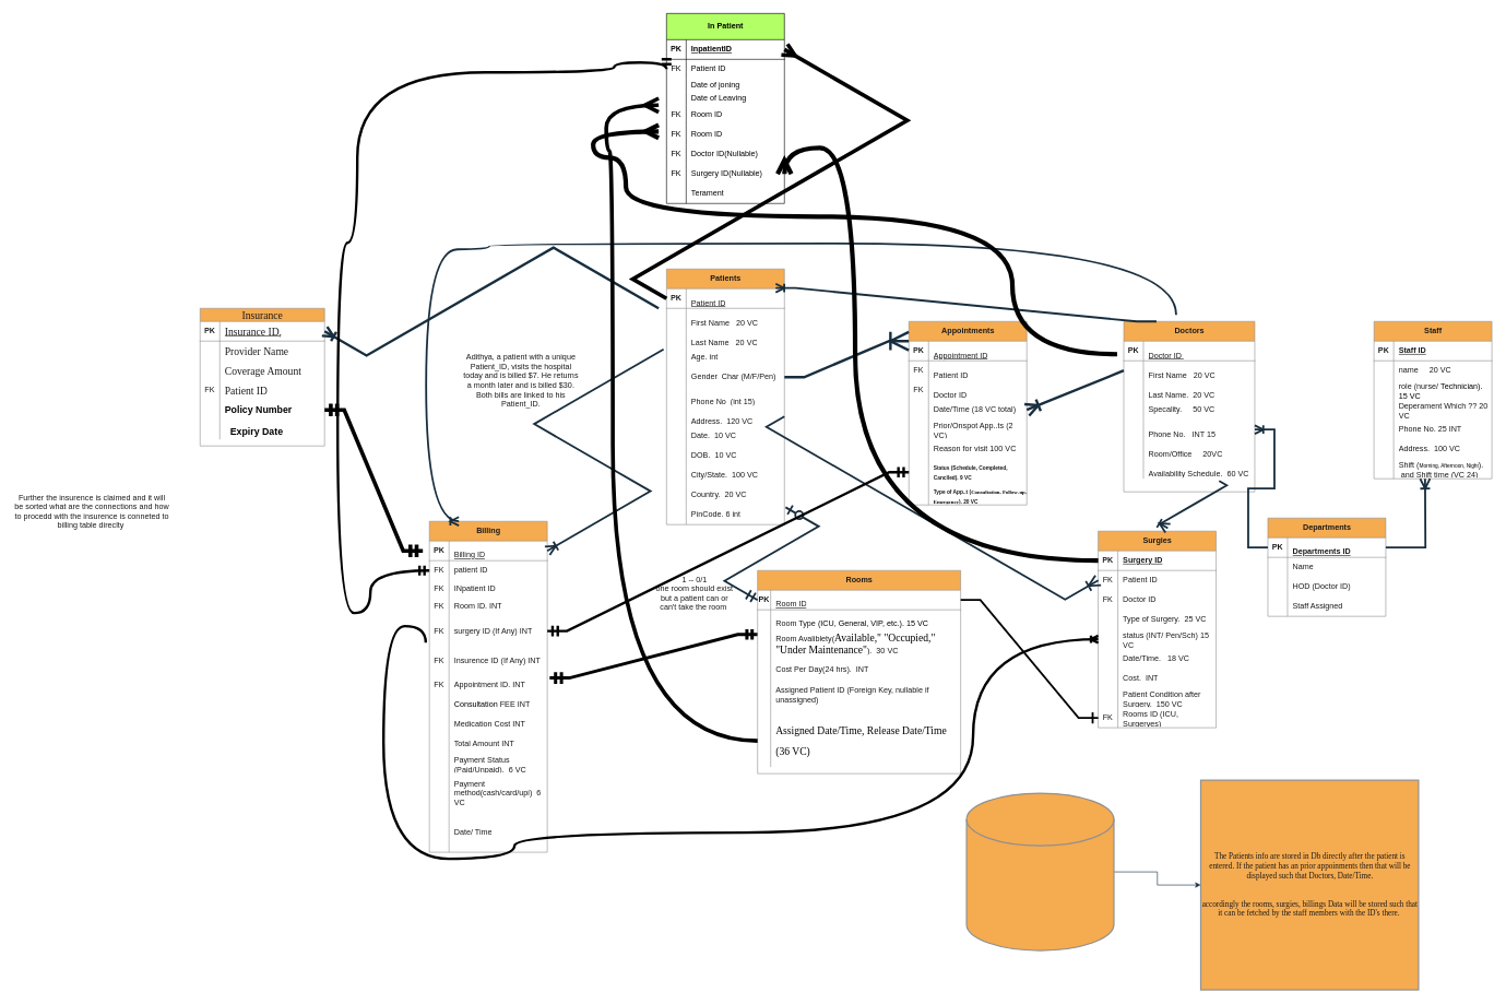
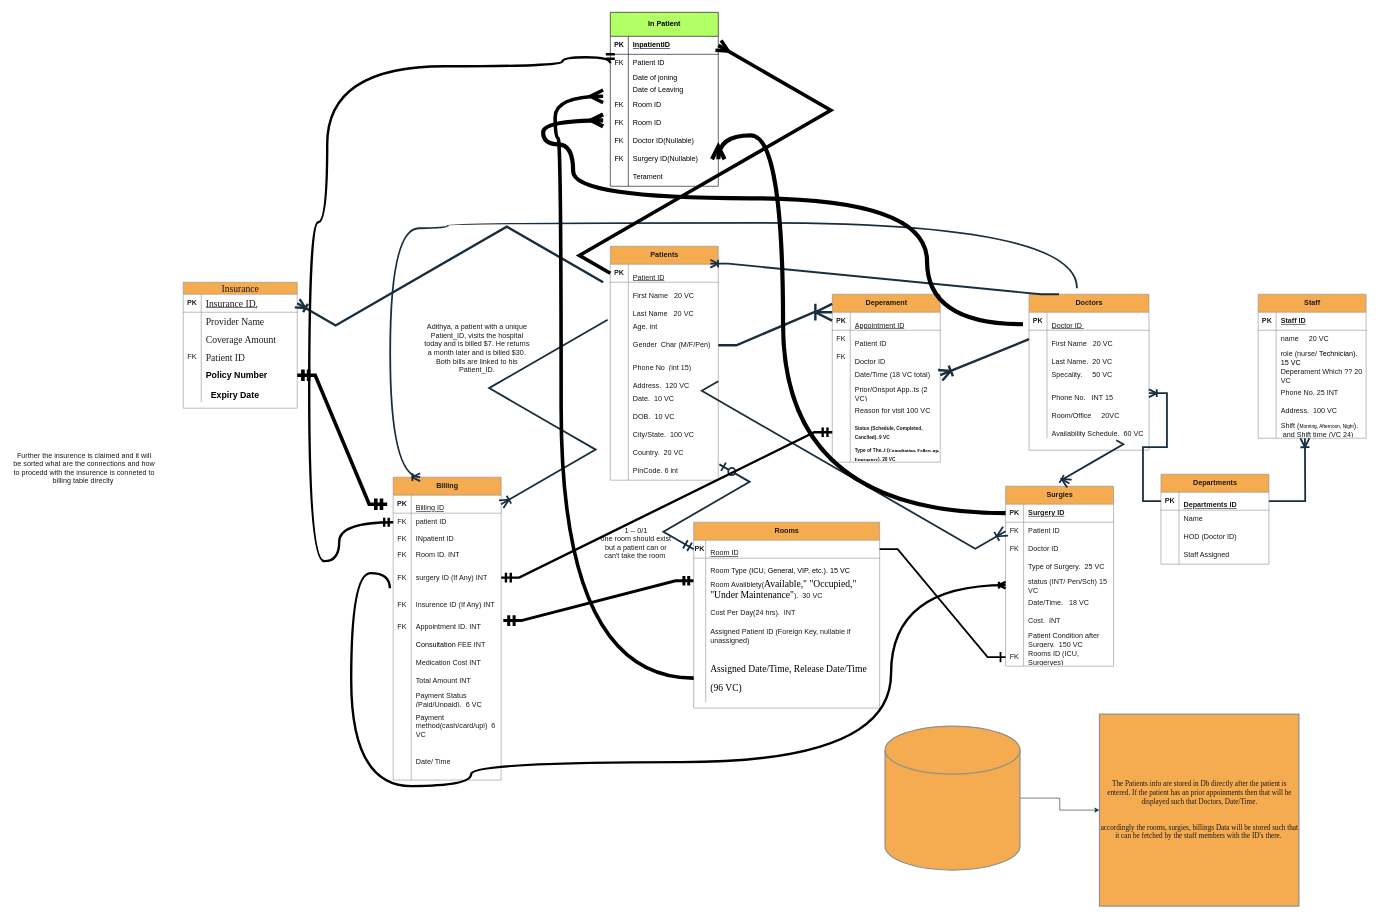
- <mxCell id="2" value="&lt;p style=&quot;caret-color: rgb(0, 0, 0); font-weight: 400; text-align: start; text-wrap-mode: wrap;&quot; data-pm-slice=&quot;1 1 [&amp;quot;ordered_list&amp;quot;,{&amp;quot;spread&amp;quot;:true,&amp;quot;startingNumber&amp;quot;:1,&amp;quot;start&amp;quot;:238,&amp;quot;end&amp;quot;:1972},&amp;quot;regular_list_item&amp;quot;,{&amp;quot;start&amp;quot;:440,&amp;quot;end&amp;quot;:623}]&quot;&gt;&lt;strong&gt;Appointments&lt;/strong&gt;&lt;/p&gt;" style="shape=table;startSize=30;container=1;collapsible=1;childLayout=tableLayout;fixedRows=1;rowLines=0;fontStyle=1;align=center;resizeLast=1;html=1;labelBackgroundColor=none;fillColor=#F5AB50;strokeColor=#909090;fontColor=#1A1A1A;" parent="1" vertex="1"><mxGeometry x="1387" y="490" width="180" height="280" as="geometry" /></mxCell>
+ <mxCell id="2" value="&lt;p style=&quot;caret-color: rgb(0, 0, 0); font-weight: 400; text-align: start; text-wrap-mode: wrap;&quot; data-pm-slice=&quot;1 1 [&amp;quot;ordered_list&amp;quot;,{&amp;quot;spread&amp;quot;:true,&amp;quot;startingNumber&amp;quot;:1,&amp;quot;start&amp;quot;:238,&amp;quot;end&amp;quot;:1972},&amp;quot;regular_list_item&amp;quot;,{&amp;quot;start&amp;quot;:440,&amp;quot;end&amp;quot;:623}]&quot;&gt;&lt;strong&gt;Deperament&lt;/strong&gt;&lt;/p&gt;" style="shape=table;startSize=30;container=1;collapsible=1;childLayout=tableLayout;fixedRows=1;rowLines=0;fontStyle=1;align=center;resizeLast=1;html=1;labelBackgroundColor=none;fillColor=#F5AB50;strokeColor=#909090;fontColor=#1A1A1A;" parent="1" vertex="1"><mxGeometry x="1387" y="490" width="180" height="280" as="geometry" /></mxCell>
- <mxCell id="26" value="&lt;font style=&quot;font-size: 8px;&quot;&gt;&lt;b&gt;Type of App..t (&lt;span style=&quot;caret-color: rgb(0, 0, 0); color: rgb(0, 0, 0); font-family: -webkit-standard;&quot;&gt;Consultation, Follow-up, Emergency&lt;/span&gt;). 20 VC&lt;/b&gt;&lt;/font&gt;" style="shape=partialRectangle;connectable=0;fillColor=none;top=0;left=0;bottom=0;right=0;align=left;spacingLeft=6;overflow=hidden;whiteSpace=wrap;html=1;labelBackgroundColor=none;strokeColor=#909090;fontColor=#1A1A1A;" parent="24" vertex="1"><mxGeometry x="30" width="150" height="30" as="geometry"><mxRectangle width="150" height="30" as="alternateBounds" /></mxGeometry></mxCell>
+ <mxCell id="26" value="&lt;font style=&quot;font-size: 8px;&quot;&gt;&lt;b&gt;Type of The..t (&lt;span style=&quot;caret-color: rgb(0, 0, 0); color: rgb(0, 0, 0); font-family: -webkit-standard;&quot;&gt;Consultation, Follow-up, Emergency&lt;/span&gt;). 20 VC&lt;/b&gt;&lt;/font&gt;" style="shape=partialRectangle;connectable=0;fillColor=none;top=0;left=0;bottom=0;right=0;align=left;spacingLeft=6;overflow=hidden;whiteSpace=wrap;html=1;labelBackgroundColor=none;strokeColor=#909090;fontColor=#1A1A1A;" parent="24" vertex="1"><mxGeometry x="30" width="150" height="30" as="geometry"><mxRectangle width="150" height="30" as="alternateBounds" /></mxGeometry></mxCell>
- <mxCell id="67" value="&lt;p style=&quot;caret-color: rgb(0, 0, 0);&quot; data-pm-slice=&quot;1 1 [&amp;quot;ordered_list&amp;quot;,{&amp;quot;spread&amp;quot;:true,&amp;quot;startingNumber&amp;quot;:1,&amp;quot;start&amp;quot;:238,&amp;quot;end&amp;quot;:1972},&amp;quot;regular_list_item&amp;quot;,{&amp;quot;start&amp;quot;:810,&amp;quot;end&amp;quot;:999},&amp;quot;list&amp;quot;,{&amp;quot;spread&amp;quot;:false,&amp;quot;start&amp;quot;:827,&amp;quot;end&amp;quot;:999},&amp;quot;regular_list_item&amp;quot;,{&amp;quot;start&amp;quot;:940,&amp;quot;end&amp;quot;:999}]&quot;&gt;&lt;span style=&quot;color: rgb(0, 0, 0); font-family: -webkit-standard; font-size: medium;&quot;&gt;Assigned Date/Time,&amp;nbsp;&lt;/span&gt;&lt;span style=&quot;color: rgb(0, 0, 0); font-family: -webkit-standard; font-size: medium; background-color: transparent;&quot;&gt;Release Date/Time&amp;nbsp;&lt;/span&gt;&lt;/p&gt;&lt;p style=&quot;caret-color: rgb(0, 0, 0);&quot; data-pm-slice=&quot;1 1 [&amp;quot;ordered_list&amp;quot;,{&amp;quot;spread&amp;quot;:true,&amp;quot;startingNumber&amp;quot;:1,&amp;quot;start&amp;quot;:238,&amp;quot;end&amp;quot;:1972},&amp;quot;regular_list_item&amp;quot;,{&amp;quot;start&amp;quot;:810,&amp;quot;end&amp;quot;:999},&amp;quot;list&amp;quot;,{&amp;quot;spread&amp;quot;:false,&amp;quot;start&amp;quot;:827,&amp;quot;end&amp;quot;:999},&amp;quot;regular_list_item&amp;quot;,{&amp;quot;start&amp;quot;:940,&amp;quot;end&amp;quot;:999}]&quot;&gt;&lt;span style=&quot;color: rgb(0, 0, 0); font-family: -webkit-standard; font-size: medium; background-color: transparent;&quot;&gt;(36 VC)&lt;/span&gt;&lt;/p&gt;" style="shape=partialRectangle;connectable=0;fillColor=none;top=0;left=0;bottom=0;right=0;align=left;spacingLeft=6;overflow=hidden;whiteSpace=wrap;html=1;labelBackgroundColor=none;strokeColor=#909090;fontColor=#1A1A1A;" parent="65" vertex="1"><mxGeometry x="20" width="290" height="80" as="geometry"><mxRectangle width="290" height="80" as="alternateBounds" /></mxGeometry></mxCell>
+ <mxCell id="67" value="&lt;p style=&quot;caret-color: rgb(0, 0, 0);&quot; data-pm-slice=&quot;1 1 [&amp;quot;ordered_list&amp;quot;,{&amp;quot;spread&amp;quot;:true,&amp;quot;startingNumber&amp;quot;:1,&amp;quot;start&amp;quot;:238,&amp;quot;end&amp;quot;:1972},&amp;quot;regular_list_item&amp;quot;,{&amp;quot;start&amp;quot;:810,&amp;quot;end&amp;quot;:999},&amp;quot;list&amp;quot;,{&amp;quot;spread&amp;quot;:false,&amp;quot;start&amp;quot;:827,&amp;quot;end&amp;quot;:999},&amp;quot;regular_list_item&amp;quot;,{&amp;quot;start&amp;quot;:940,&amp;quot;end&amp;quot;:999}]&quot;&gt;&lt;span style=&quot;color: rgb(0, 0, 0); font-family: -webkit-standard; font-size: medium;&quot;&gt;Assigned Date/Time,&amp;nbsp;&lt;/span&gt;&lt;span style=&quot;color: rgb(0, 0, 0); font-family: -webkit-standard; font-size: medium; background-color: transparent;&quot;&gt;Release Date/Time&amp;nbsp;&lt;/span&gt;&lt;/p&gt;&lt;p style=&quot;caret-color: rgb(0, 0, 0);&quot; data-pm-slice=&quot;1 1 [&amp;quot;ordered_list&amp;quot;,{&amp;quot;spread&amp;quot;:true,&amp;quot;startingNumber&amp;quot;:1,&amp;quot;start&amp;quot;:238,&amp;quot;end&amp;quot;:1972},&amp;quot;regular_list_item&amp;quot;,{&amp;quot;start&amp;quot;:810,&amp;quot;end&amp;quot;:999},&amp;quot;list&amp;quot;,{&amp;quot;spread&amp;quot;:false,&amp;quot;start&amp;quot;:827,&amp;quot;end&amp;quot;:999},&amp;quot;regular_list_item&amp;quot;,{&amp;quot;start&amp;quot;:940,&amp;quot;end&amp;quot;:999}]&quot;&gt;&lt;span style=&quot;color: rgb(0, 0, 0); font-family: -webkit-standard; font-size: medium; background-color: transparent;&quot;&gt;(96 VC)&lt;/span&gt;&lt;/p&gt;" style="shape=partialRectangle;connectable=0;fillColor=none;top=0;left=0;bottom=0;right=0;align=left;spacingLeft=6;overflow=hidden;whiteSpace=wrap;html=1;labelBackgroundColor=none;strokeColor=#909090;fontColor=#1A1A1A;" parent="65" vertex="1"><mxGeometry x="20" width="290" height="80" as="geometry"><mxRectangle width="290" height="80" as="alternateBounds" /></mxGeometry></mxCell>
